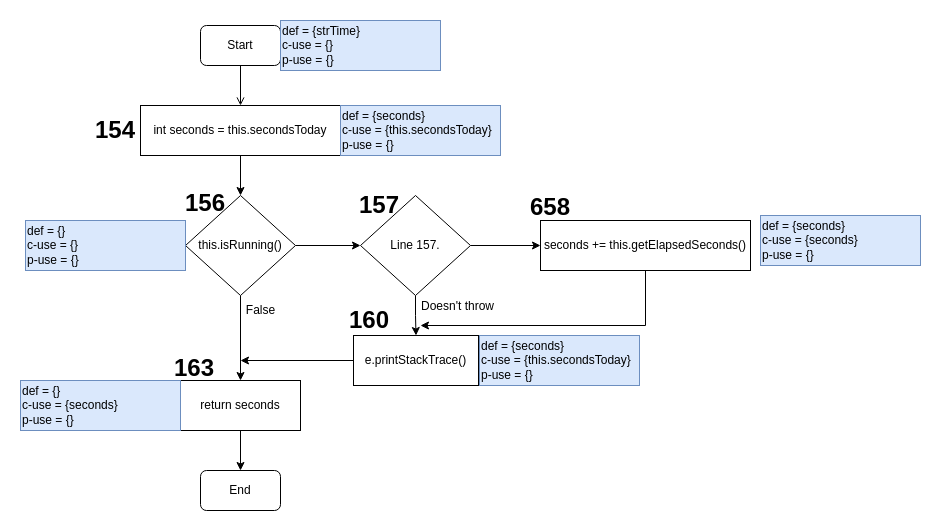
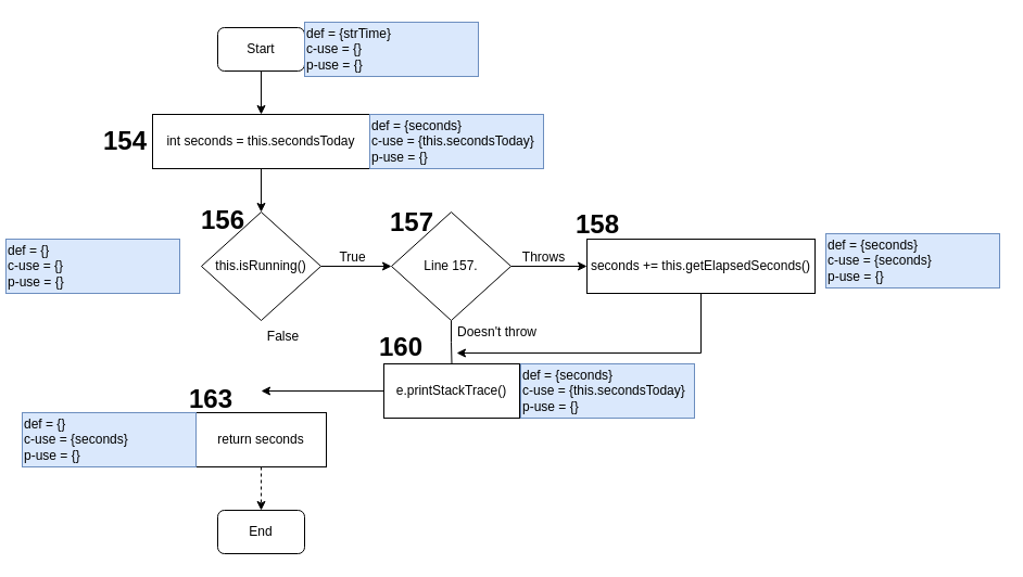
- <mxCell id="2" style="edgeStyle=orthogonalEdgeStyle;rounded=0;orthogonalLoop=1;jettySize=auto;html=1;exitX=0.5;exitY=1;exitDx=0;exitDy=0;entryX=0.5;entryY=0;entryDx=0;entryDy=0;endArrow=open;" edge="1" parent="1" source="3" target="5"><mxGeometry relative="1" as="geometry"><mxPoint x="240" y="95" as="targetPoint" /></mxGeometry></mxCell>
+ <mxCell id="2" style="edgeStyle=orthogonalEdgeStyle;rounded=0;orthogonalLoop=1;jettySize=auto;html=1;exitX=0.5;exitY=1;exitDx=0;exitDy=0;entryX=0.5;entryY=0;entryDx=0;entryDy=0;" edge="1" parent="1" source="3" target="5"><mxGeometry relative="1" as="geometry"><mxPoint x="240" y="95" as="targetPoint" /></mxGeometry></mxCell>
- <mxCell id="29" value="&lt;font style=&quot;font-size: 24px;&quot;&gt;658&lt;br&gt;&lt;/font&gt;" style="text;html=1;strokeColor=none;fillColor=none;align=center;verticalAlign=middle;whiteSpace=wrap;rounded=0;fontStyle=1" vertex="1" parent="1"><mxGeometry x="530" y="182" width="40" height="50" as="geometry" /></mxCell>
+ <mxCell id="29" value="&lt;font style=&quot;font-size: 24px;&quot;&gt;158&lt;br&gt;&lt;/font&gt;" style="text;html=1;strokeColor=none;fillColor=none;align=center;verticalAlign=middle;whiteSpace=wrap;rounded=0;fontStyle=1" vertex="1" parent="1"><mxGeometry x="530" y="182" width="40" height="50" as="geometry" /></mxCell>
+ <mxCell id="12" value="&lt;font style=&quot;font-size: 12px;&quot;&gt;True&lt;/font&gt;" style="text;html=1;align=center;verticalAlign=middle;resizable=0;points=[];autosize=1;strokeColor=none;fillColor=none;fontSize=24;" vertex="1" parent="1"><mxGeometry x="299" y="213" width="50" height="40" as="geometry" /></mxCell>
+ <mxCell id="25" value="&lt;font style=&quot;font-size: 12px;&quot;&gt;Throws&lt;/font&gt;" style="text;html=1;align=center;verticalAlign=middle;resizable=0;points=[];autosize=1;strokeColor=none;fillColor=none;fontSize=24;" vertex="1" parent="1"><mxGeometry x="470" y="213" width="60" height="40" as="geometry" /></mxCell>
- <mxCell id="17" value="def = {}&lt;br&gt;c-use = {}&lt;br&gt;p-use = {}" style="text;html=1;strokeColor=#6c8ebf;fillColor=#dae8fc;align=left;verticalAlign=middle;whiteSpace=wrap;rounded=0;" vertex="1" parent="1"><mxGeometry x="25" y="220" width="160" height="50" as="geometry" /></mxCell>
+ <mxCell id="17" value="def = {}&lt;br&gt;c-use = {}&lt;br&gt;p-use = {}" style="text;html=1;strokeColor=#6c8ebf;fillColor=#dae8fc;align=left;verticalAlign=middle;whiteSpace=wrap;rounded=0;" vertex="1" parent="1"><mxGeometry x="5" y="220" width="160" height="50" as="geometry" /></mxCell>
- <mxCell id="19" value="" style="edgeStyle=orthogonalEdgeStyle;rounded=0;orthogonalLoop=1;jettySize=auto;html=1;fontSize=12;" edge="1" parent="1" source="20" target="30"><mxGeometry relative="1" as="geometry" /></mxCell>
+ <mxCell id="19" value="" style="edgeStyle=orthogonalEdgeStyle;rounded=0;orthogonalLoop=1;jettySize=auto;html=1;fontSize=12;endArrow=none;" edge="1" parent="1" source="20" target="30"><mxGeometry relative="1" as="geometry" /></mxCell>
- <mxCell id="8" value="" style="edgeStyle=orthogonalEdgeStyle;rounded=0;orthogonalLoop=1;jettySize=auto;html=1;fontSize=12;" edge="1" parent="1" source="9" target="14"><mxGeometry relative="1" as="geometry" /></mxCell>
- <mxCell id="13" value="" style="edgeStyle=orthogonalEdgeStyle;rounded=0;orthogonalLoop=1;jettySize=auto;html=1;fontSize=12;" edge="1" parent="1" source="14" target="16"><mxGeometry relative="1" as="geometry" /></mxCell>
+ <mxCell id="13" value="" style="edgeStyle=orthogonalEdgeStyle;rounded=0;orthogonalLoop=1;jettySize=auto;html=1;fontSize=12;dashed=1;" edge="1" parent="1" source="14" target="16"><mxGeometry relative="1" as="geometry" /></mxCell>
